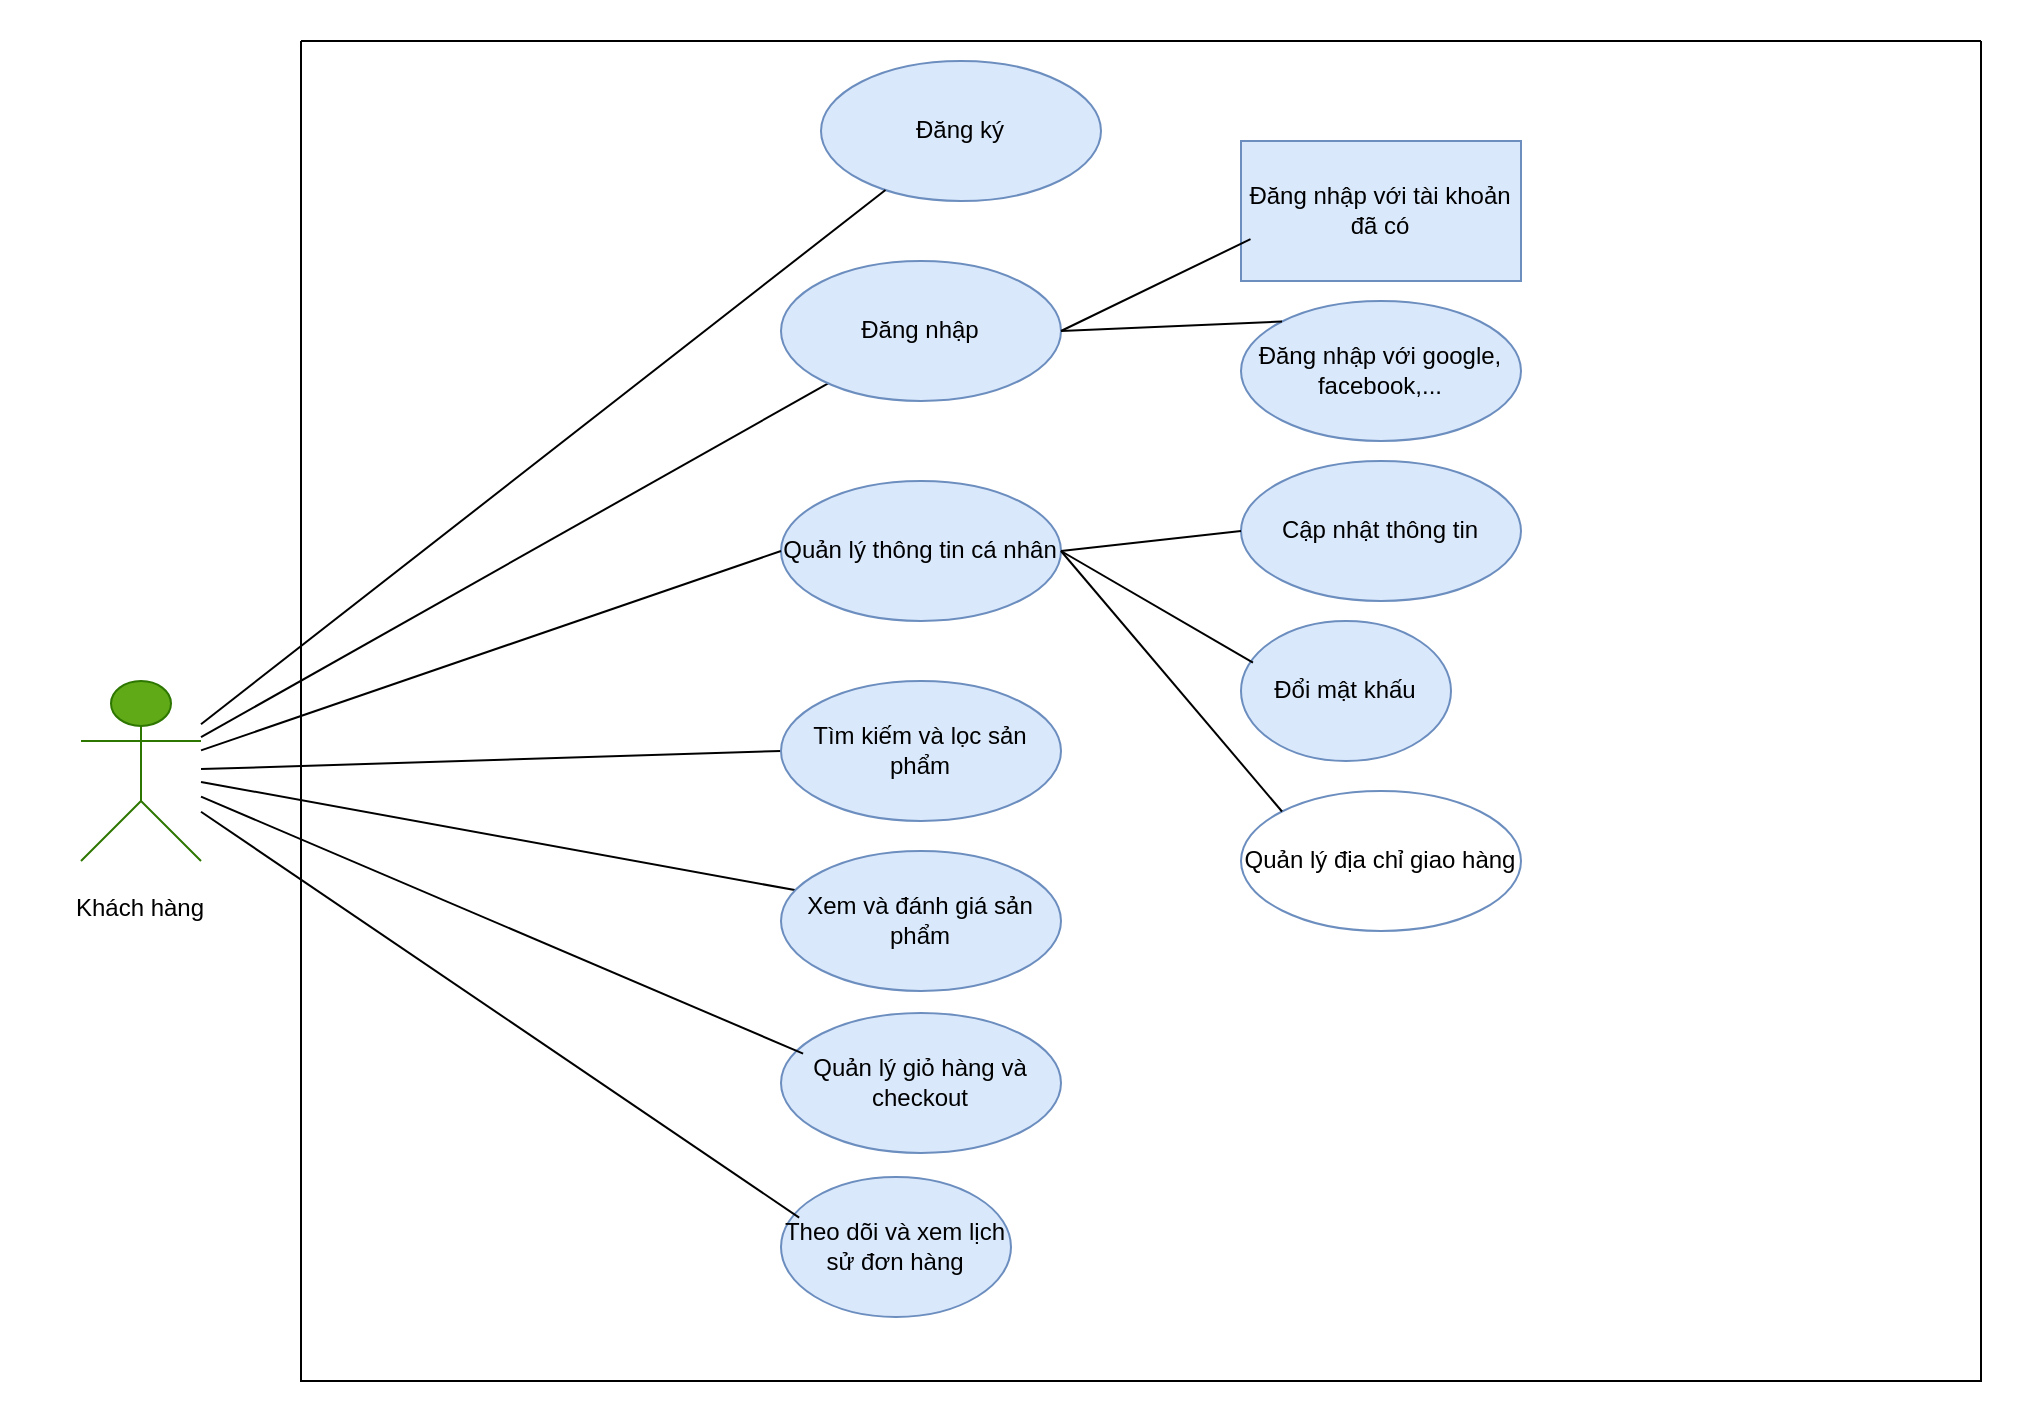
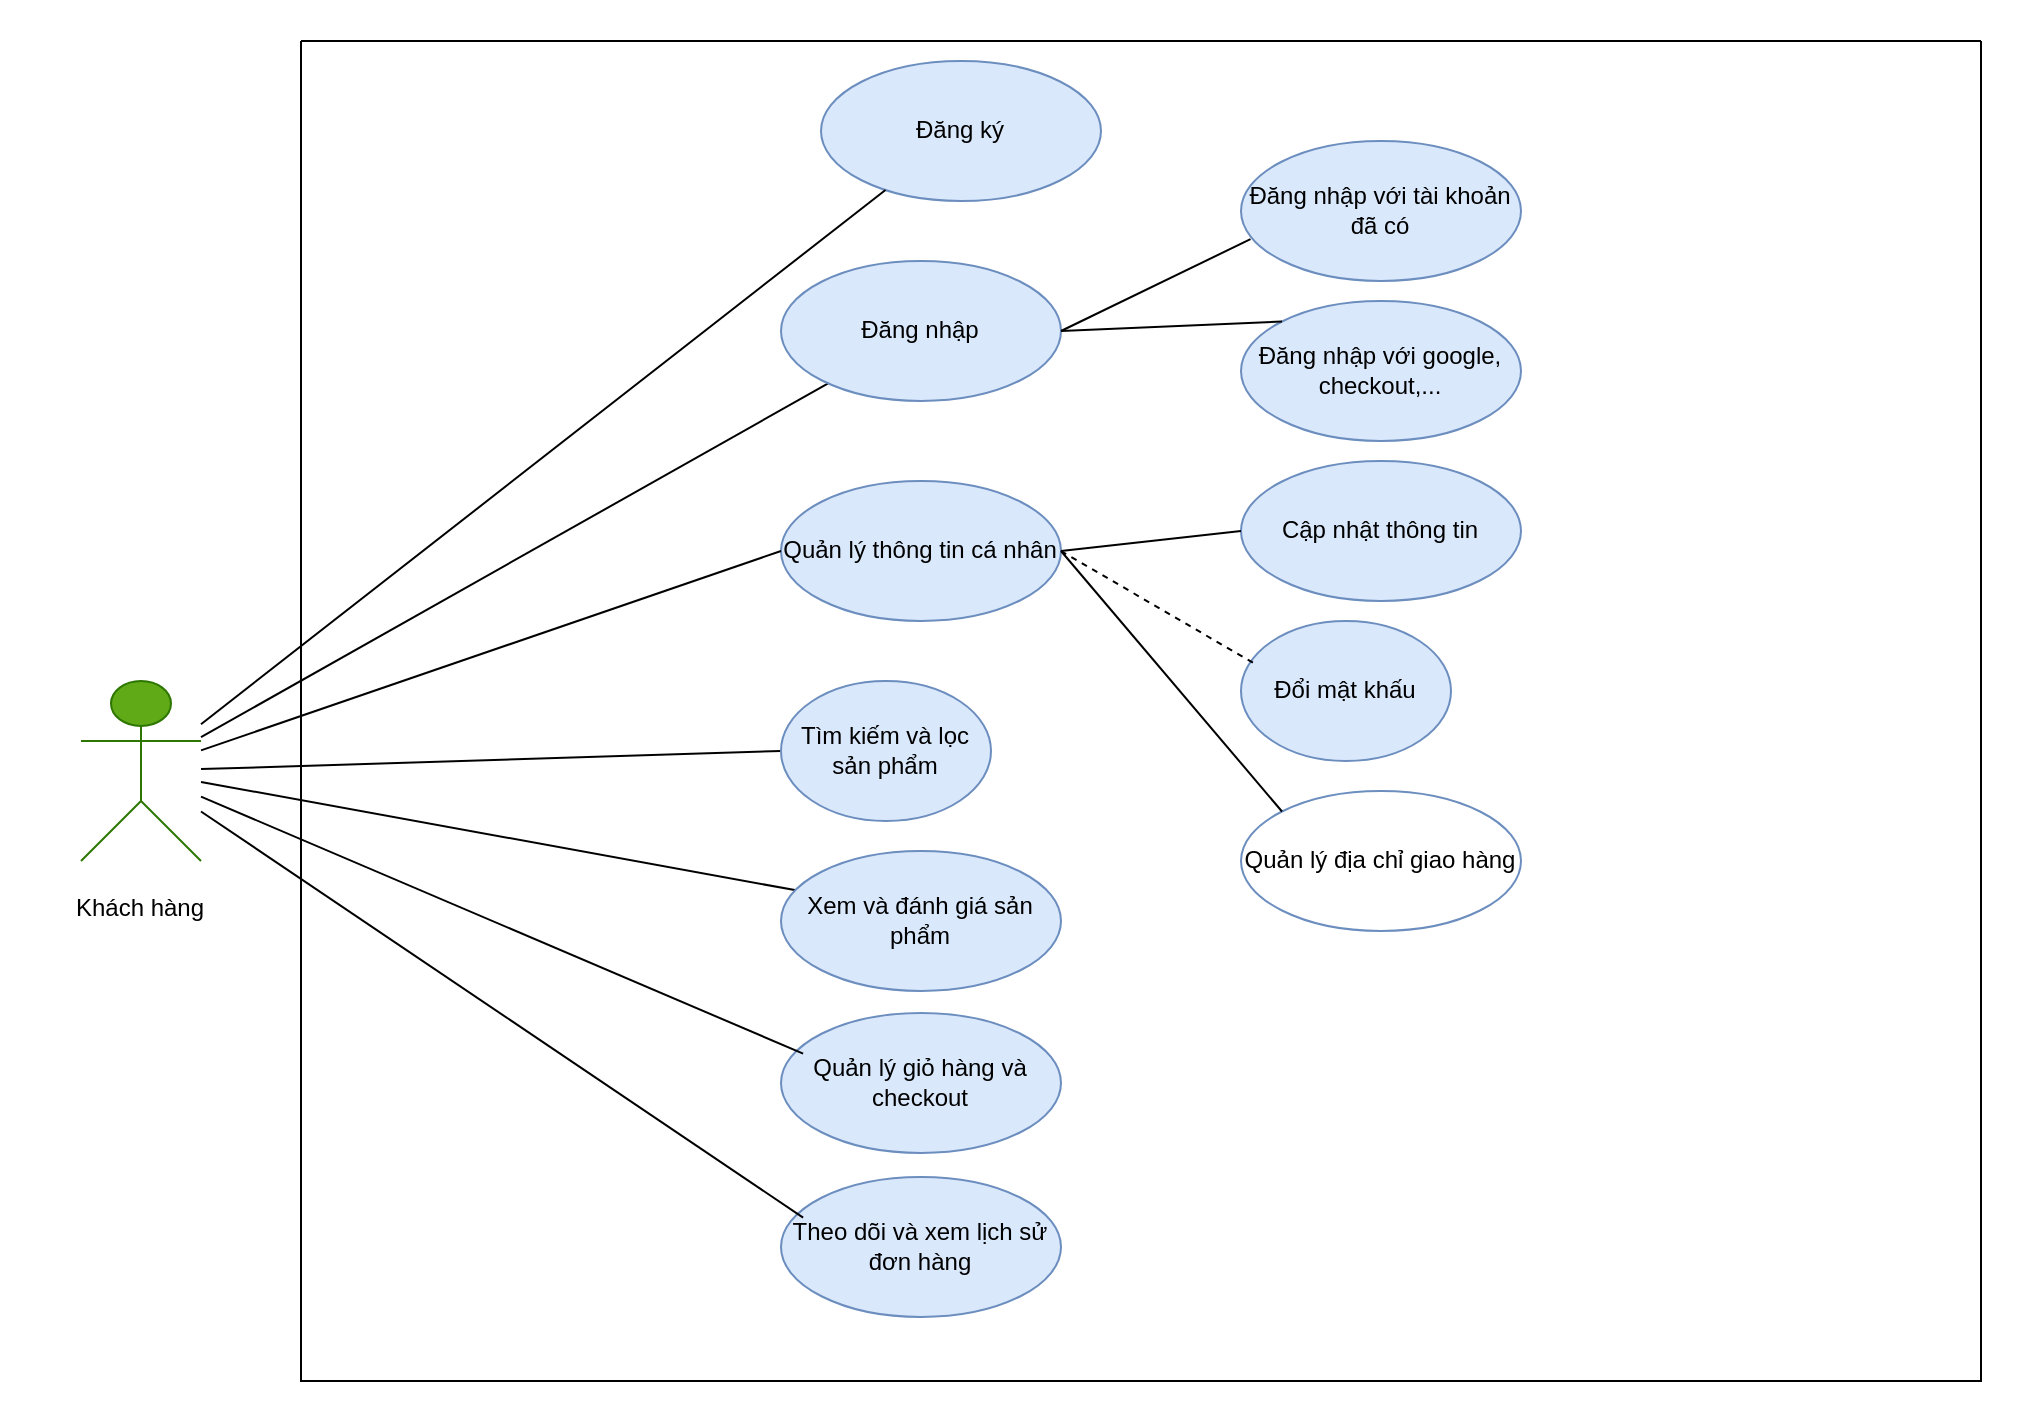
- <mxCell id="10" value="Đăng nhập với tài khoản đã có" style="whiteSpace=wrap;html=1;fillColor=#dae8fc;strokeColor=#6c8ebf;rounded=0;" vertex="1" parent="6"><mxGeometry x="470" y="50" width="140" height="70" as="geometry" /></mxCell>
+ <mxCell id="10" value="Đăng nhập với tài khoản đã có" style="ellipse;whiteSpace=wrap;html=1;fillColor=#dae8fc;strokeColor=#6c8ebf;" vertex="1" parent="6"><mxGeometry x="470" y="50" width="140" height="70" as="geometry" /></mxCell>
- <mxCell id="11" value="Đăng nhập với google, facebook,..." style="ellipse;whiteSpace=wrap;html=1;fillColor=#dae8fc;strokeColor=#6c8ebf;" vertex="1" parent="6"><mxGeometry x="470" y="130" width="140" height="70" as="geometry" /></mxCell>
+ <mxCell id="11" value="Đăng nhập với google, checkout,..." style="ellipse;whiteSpace=wrap;html=1;fillColor=#dae8fc;strokeColor=#6c8ebf;" vertex="1" parent="6"><mxGeometry x="470" y="130" width="140" height="70" as="geometry" /></mxCell>
- <mxCell id="19" value="" style="endArrow=none;html=1;rounded=0;entryX=0.057;entryY=0.298;entryDx=0;entryDy=0;exitX=1;exitY=0.5;exitDx=0;exitDy=0;entryPerimeter=0;" edge="1" parent="6" target="18" source="15"><mxGeometry width="50" height="50" relative="1" as="geometry"><mxPoint x="380" y="315" as="sourcePoint" /><mxPoint x="269" y="512" as="targetPoint" /></mxGeometry></mxCell>
+ <mxCell id="19" value="" style="endArrow=none;html=1;rounded=0;entryX=0.057;entryY=0.298;entryDx=0;entryDy=0;exitX=1;exitY=0.5;exitDx=0;exitDy=0;entryPerimeter=0;dashed=1;" edge="1" parent="6" target="18" source="15"><mxGeometry width="50" height="50" relative="1" as="geometry"><mxPoint x="380" y="315" as="sourcePoint" /><mxPoint x="269" y="512" as="targetPoint" /></mxGeometry></mxCell>
- <mxCell id="14" value="Tìm kiếm và lọc sản phẩm" style="ellipse;whiteSpace=wrap;html=1;fillColor=#dae8fc;strokeColor=#6c8ebf;" vertex="1" parent="6"><mxGeometry x="240" y="320" width="140" height="70" as="geometry" /></mxCell>
+ <mxCell id="14" value="Tìm kiếm và lọc sản phẩm" style="ellipse;whiteSpace=wrap;html=1;fillColor=#dae8fc;strokeColor=#6c8ebf;" vertex="1" parent="6"><mxGeometry x="240" y="320" width="105" height="70" as="geometry" /></mxCell>
- <mxCell id="23" value="Theo dõi và xem lịch sử đơn hàng" style="ellipse;whiteSpace=wrap;html=1;fillColor=#dae8fc;strokeColor=#6c8ebf;" vertex="1" parent="6"><mxGeometry x="240" y="568" width="115" height="70" as="geometry" /></mxCell>
+ <mxCell id="23" value="Theo dõi và xem lịch sử đơn hàng" style="ellipse;whiteSpace=wrap;html=1;fillColor=#dae8fc;strokeColor=#6c8ebf;" vertex="1" parent="6"><mxGeometry x="240" y="568" width="140" height="70" as="geometry" /></mxCell>
